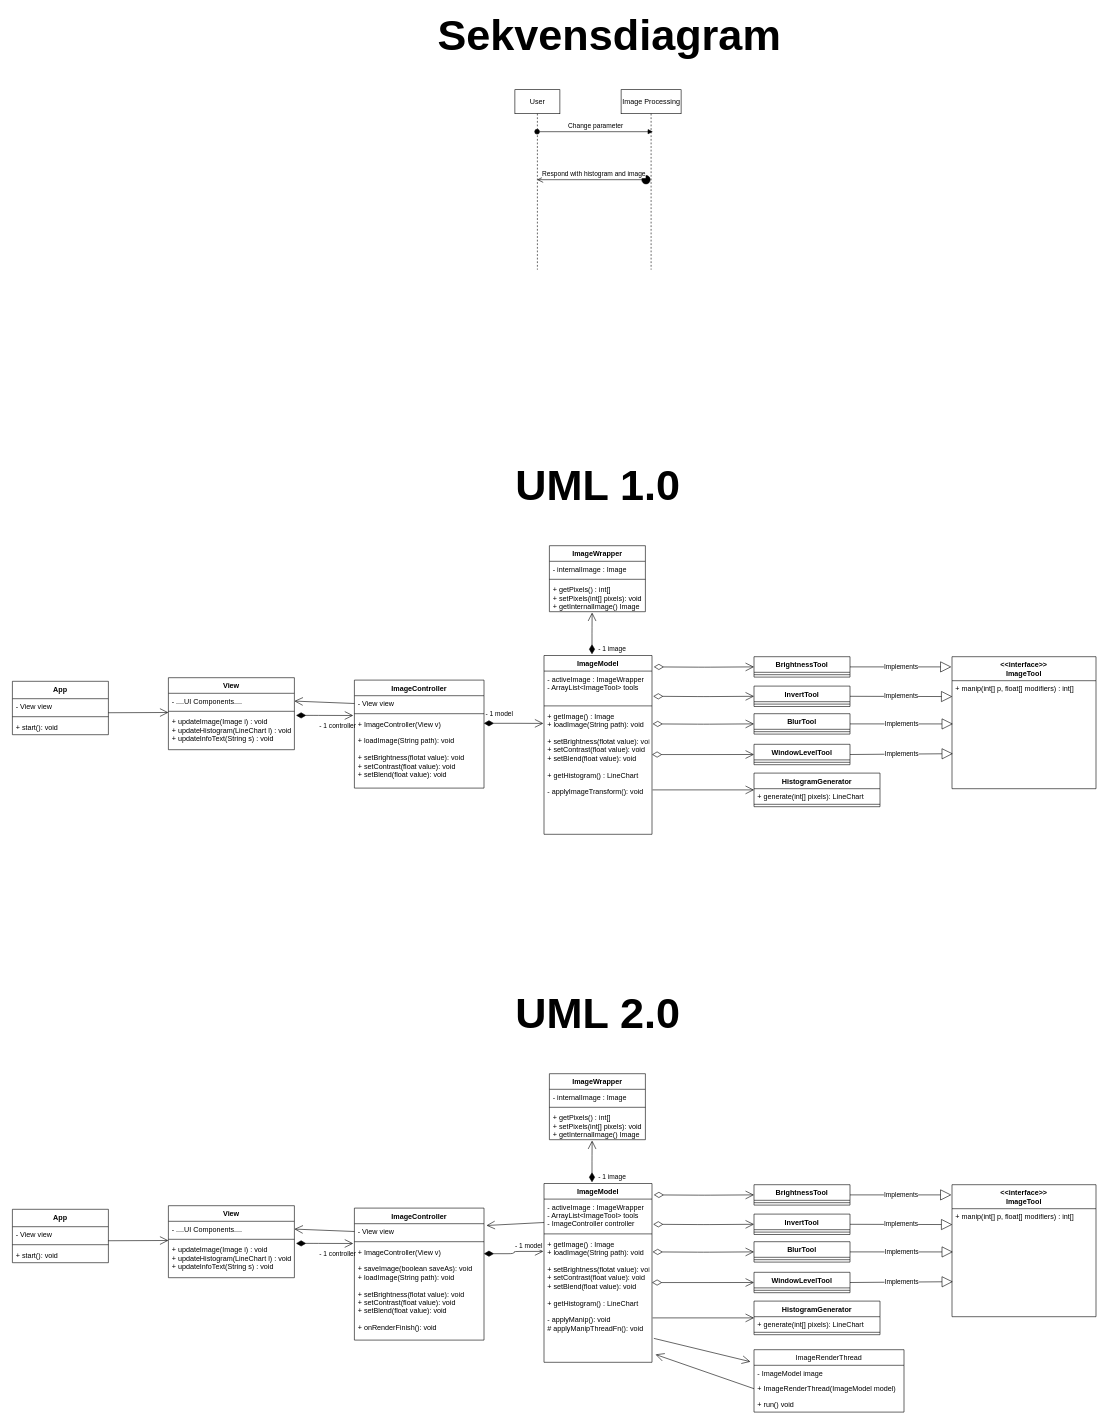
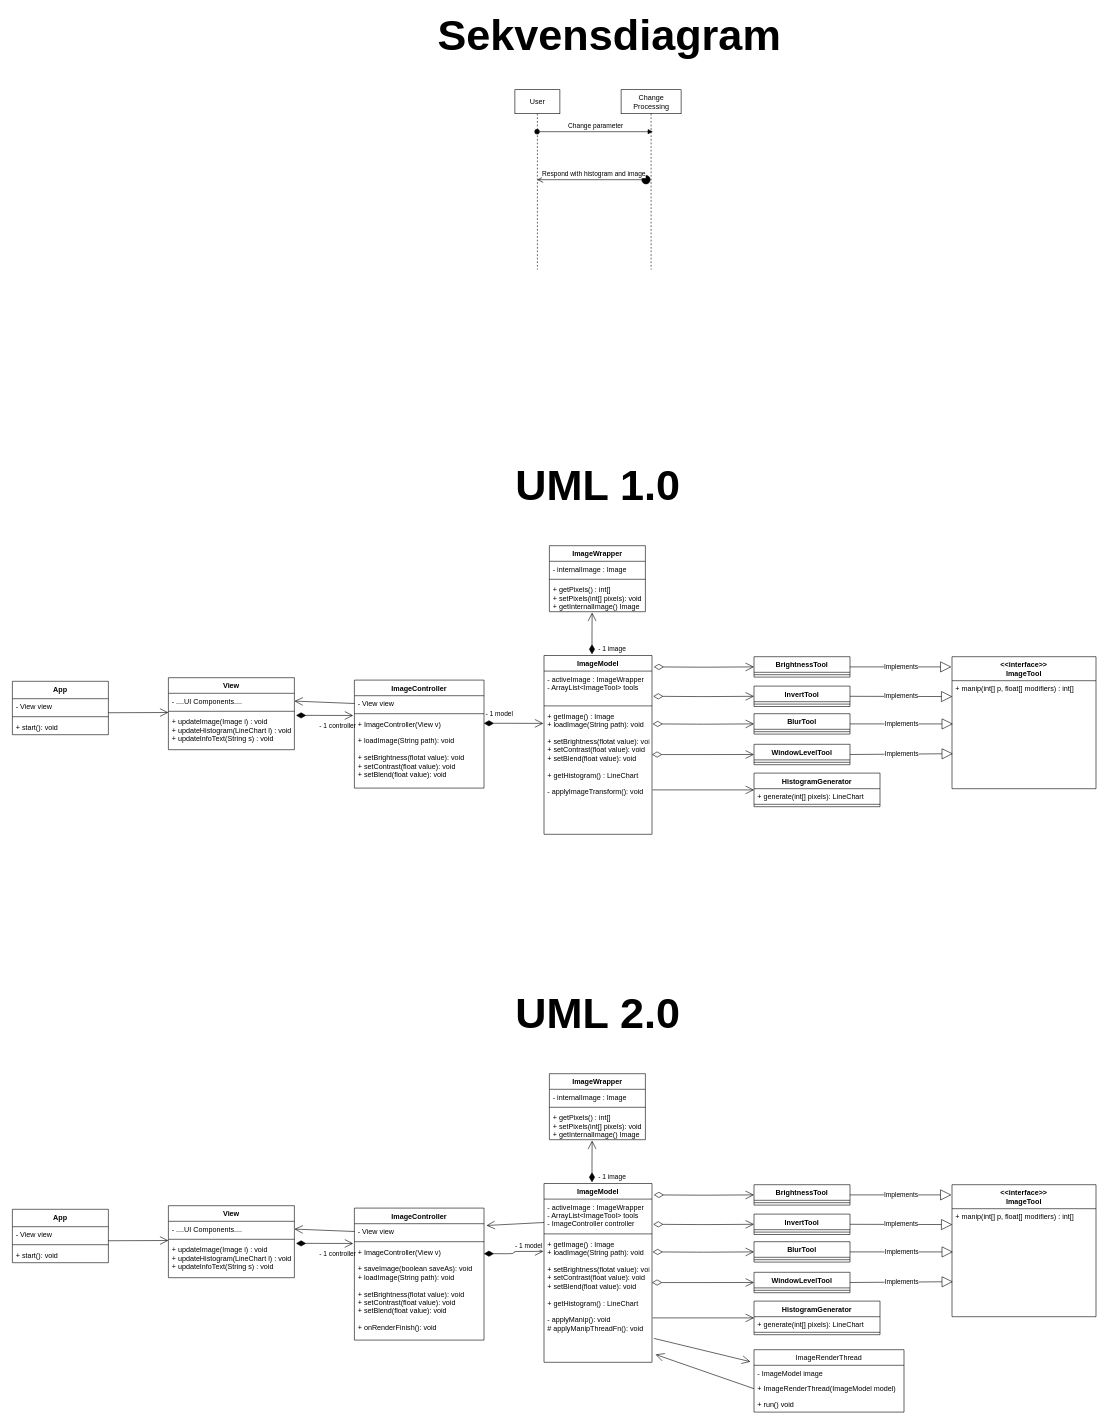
- <mxCell id="9" value="Image Processing" style="shape=umlLifeline;perimeter=lifelinePerimeter;whiteSpace=wrap;html=1;container=1;collapsible=0;recursiveResize=0;outlineConnect=0;" parent="1" vertex="1"><mxGeometry x="1034.5" y="120" width="100" height="300" as="geometry" /></mxCell>
+ <mxCell id="9" value="Change Processing" style="shape=umlLifeline;perimeter=lifelinePerimeter;whiteSpace=wrap;html=1;container=1;collapsible=0;recursiveResize=0;outlineConnect=0;" parent="1" vertex="1"><mxGeometry x="1034.5" y="120" width="100" height="300" as="geometry" /></mxCell>
